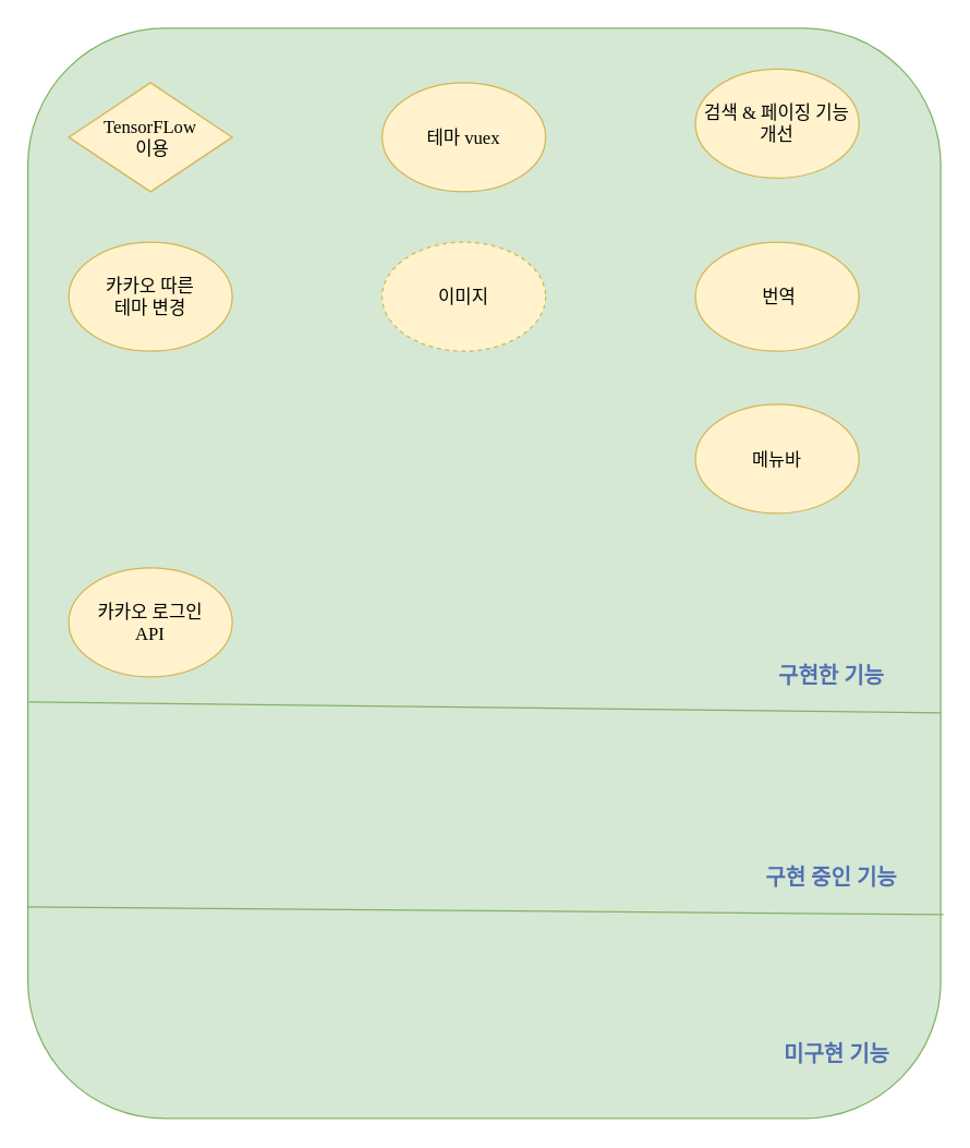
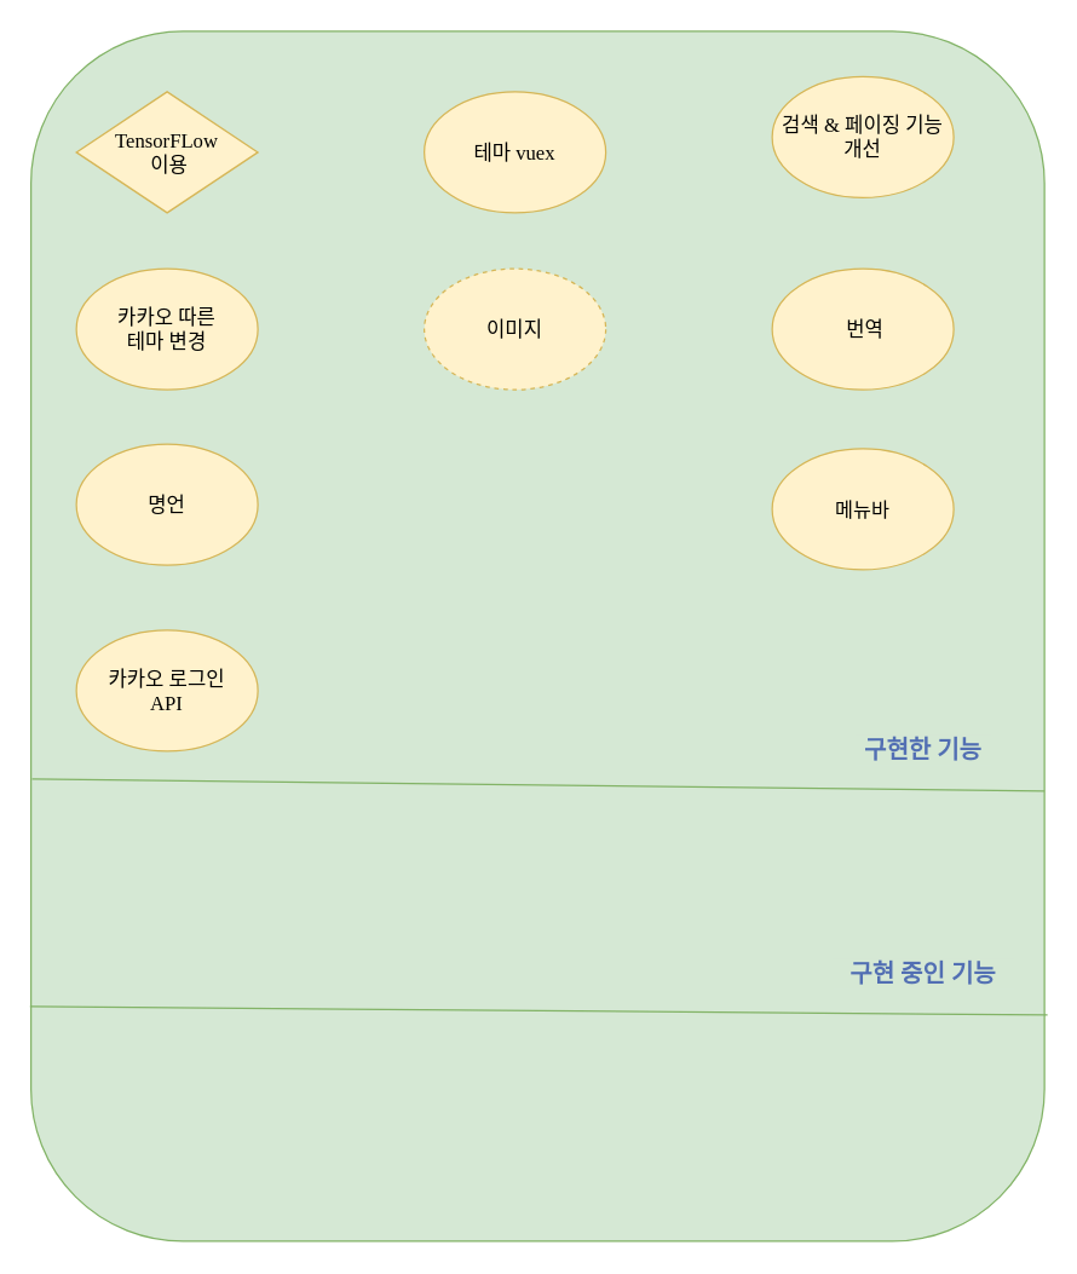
+ <mxCell id="9" value="&lt;span style=&quot;font-size: 10.0pt ; line-height: 107% ; font-family: &amp;#34;맑은 고딕&amp;#34;&quot;&gt;명언&lt;/span&gt;" style="ellipse;whiteSpace=wrap;html=1;fontSize=13;fillColor=#fff2cc;strokeColor=#d6b656;fontFamily=D2Coding Ligature;" parent="1" vertex="1"><mxGeometry x="50" y="293" width="120" height="80" as="geometry" /></mxCell>
- <mxCell id="15" value="&lt;font style=&quot;font-size: 16px&quot;&gt;미구현 기능&lt;/font&gt;" style="text;html=1;align=center;verticalAlign=middle;whiteSpace=wrap;rounded=0;fontSize=13;fontStyle=1;fontFamily=D2Coding Ligature;fillColor=#D5E8D4;fontColor=#526FB3;" parent="1" vertex="1"><mxGeometry x="569" y="763" width="90" height="20" as="geometry" /></mxCell>
